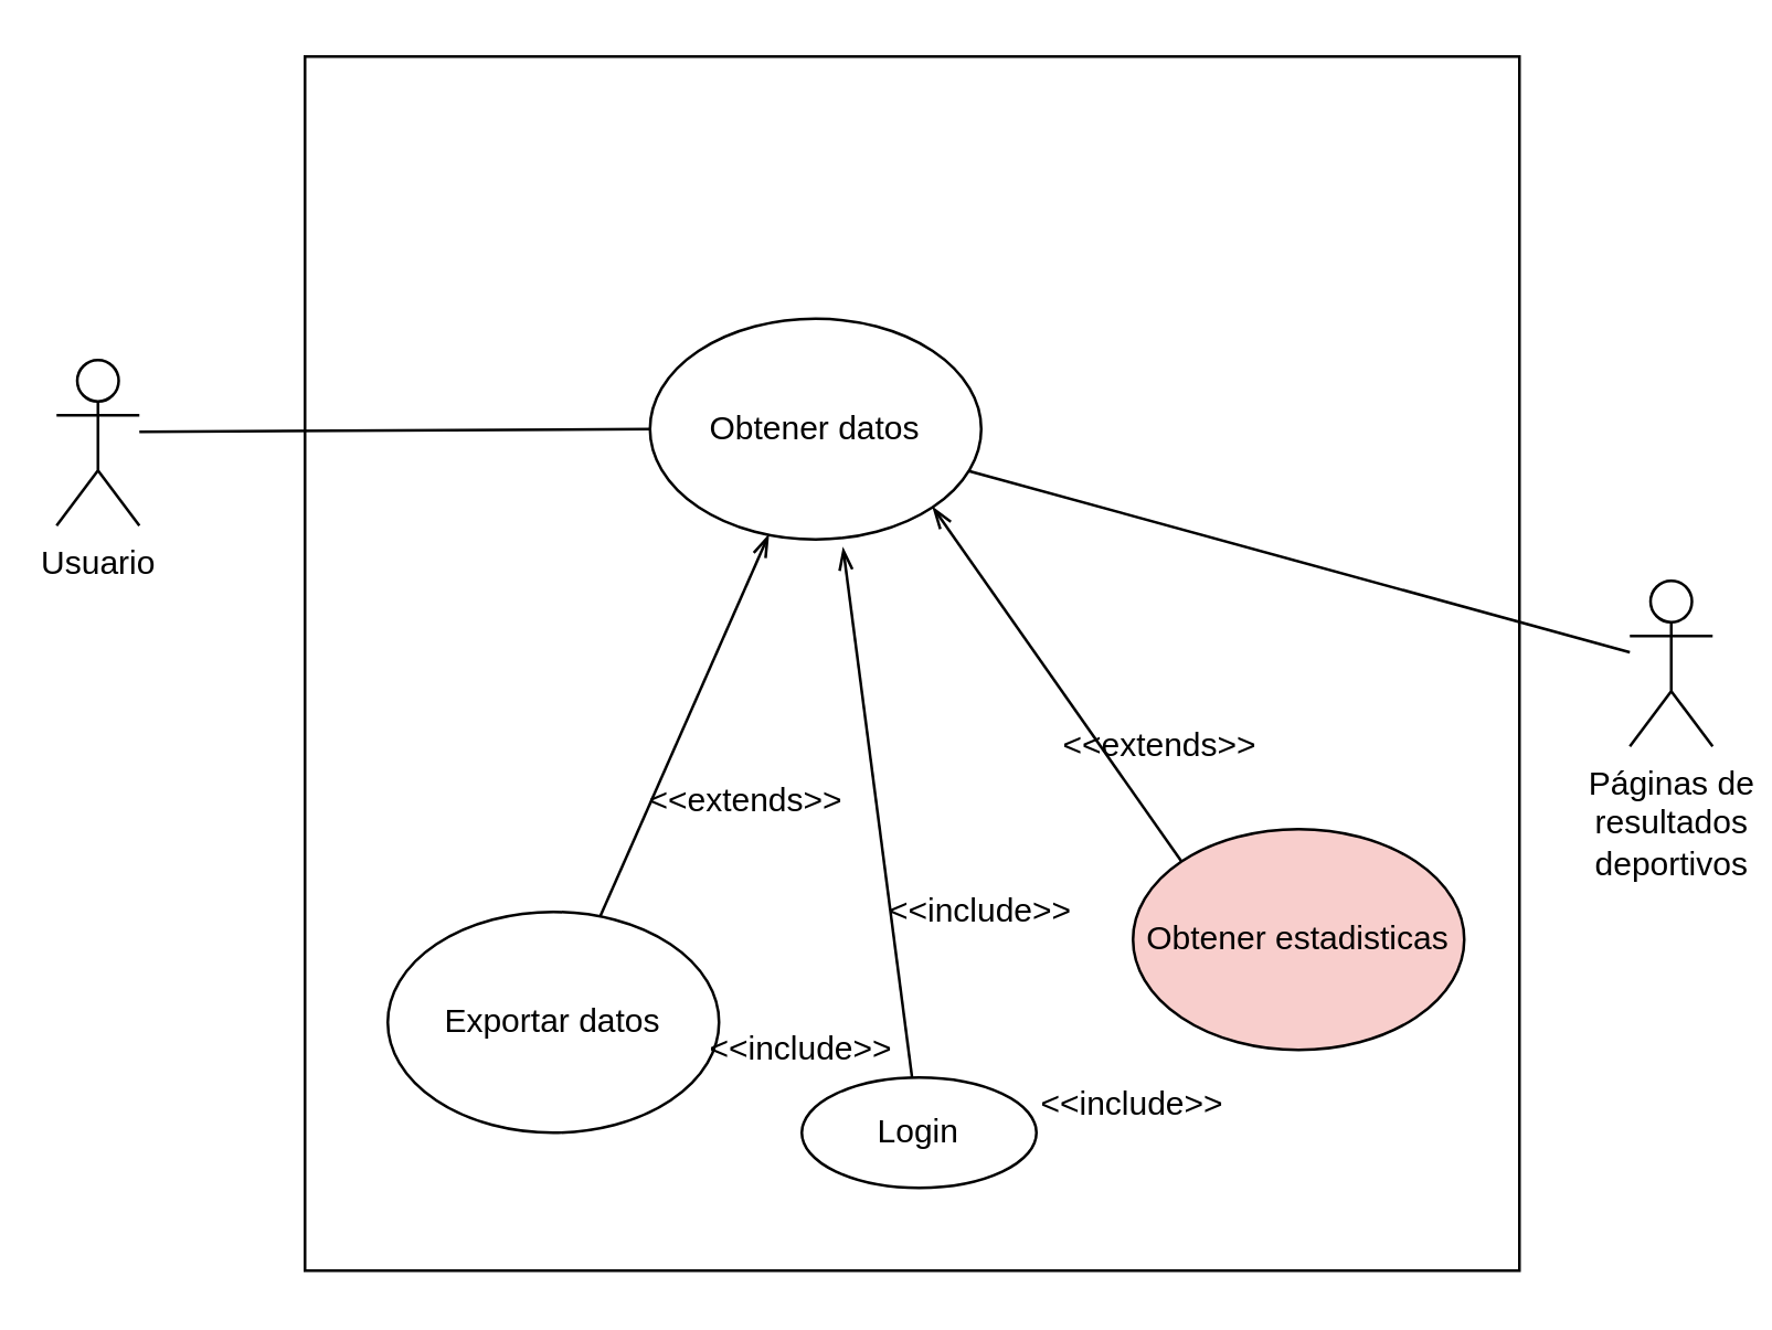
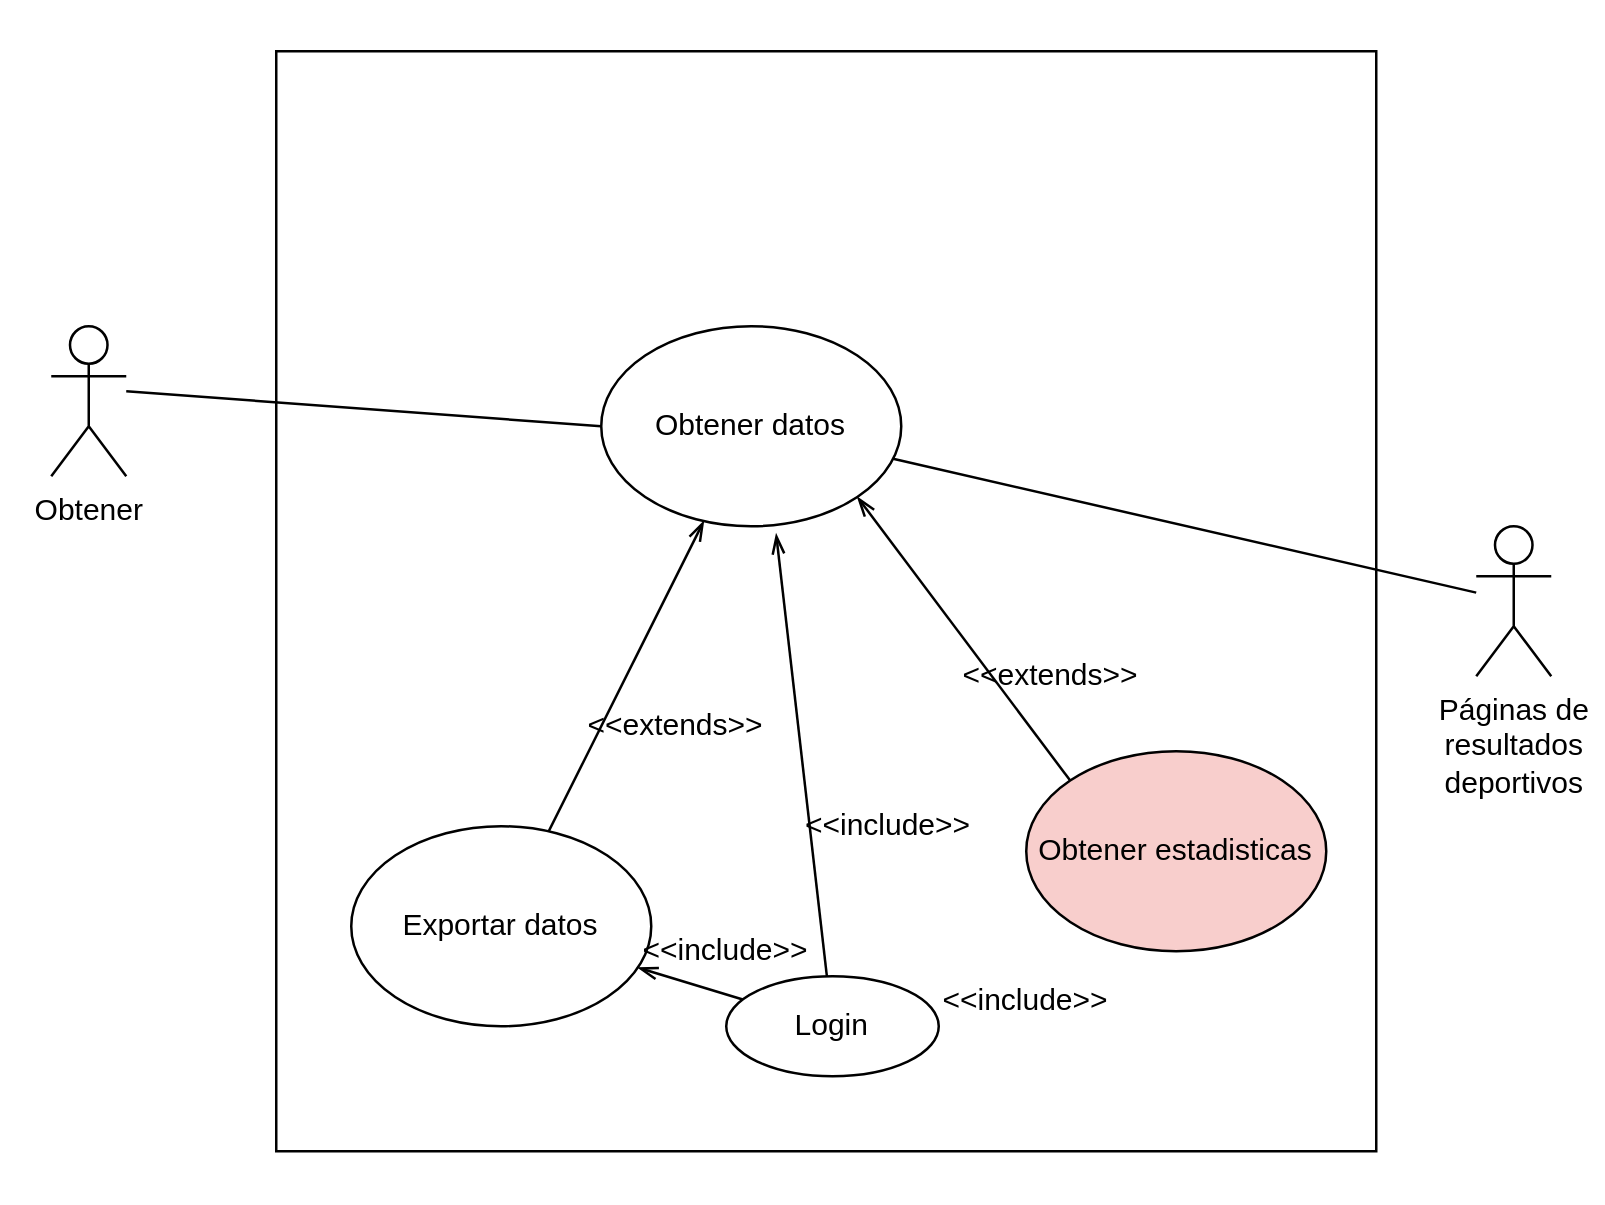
- <mxCell id="6" value="Obtener datos" style="ellipse;whiteSpace=wrap;html=1;" parent="1" vertex="1"><mxGeometry x="235" y="115" width="120" height="80" as="geometry" /></mxCell>
+ <mxCell id="6" value="Obtener datos" style="ellipse;whiteSpace=wrap;html=1;" parent="1" vertex="1"><mxGeometry x="240" y="130" width="120" height="80" as="geometry" /></mxCell>
- <mxCell id="5" value="Usuario" style="shape=umlActor;verticalLabelPosition=bottom;labelBackgroundColor=#ffffff;verticalAlign=top;html=1;outlineConnect=0;" parent="1" vertex="1"><mxGeometry x="20" y="130" width="30" height="60" as="geometry" /></mxCell>
+ <mxCell id="5" value="Obtener" style="shape=umlActor;verticalLabelPosition=bottom;labelBackgroundColor=#ffffff;verticalAlign=top;html=1;outlineConnect=0;" parent="1" vertex="1"><mxGeometry x="20" y="130" width="30" height="60" as="geometry" /></mxCell>
+ <mxCell id="15" style="rounded=0;orthogonalLoop=1;jettySize=auto;html=1;endArrow=openThin;endFill=0;" edge="1" parent="1" source="16" target="9"><mxGeometry relative="1" as="geometry" /></mxCell>
